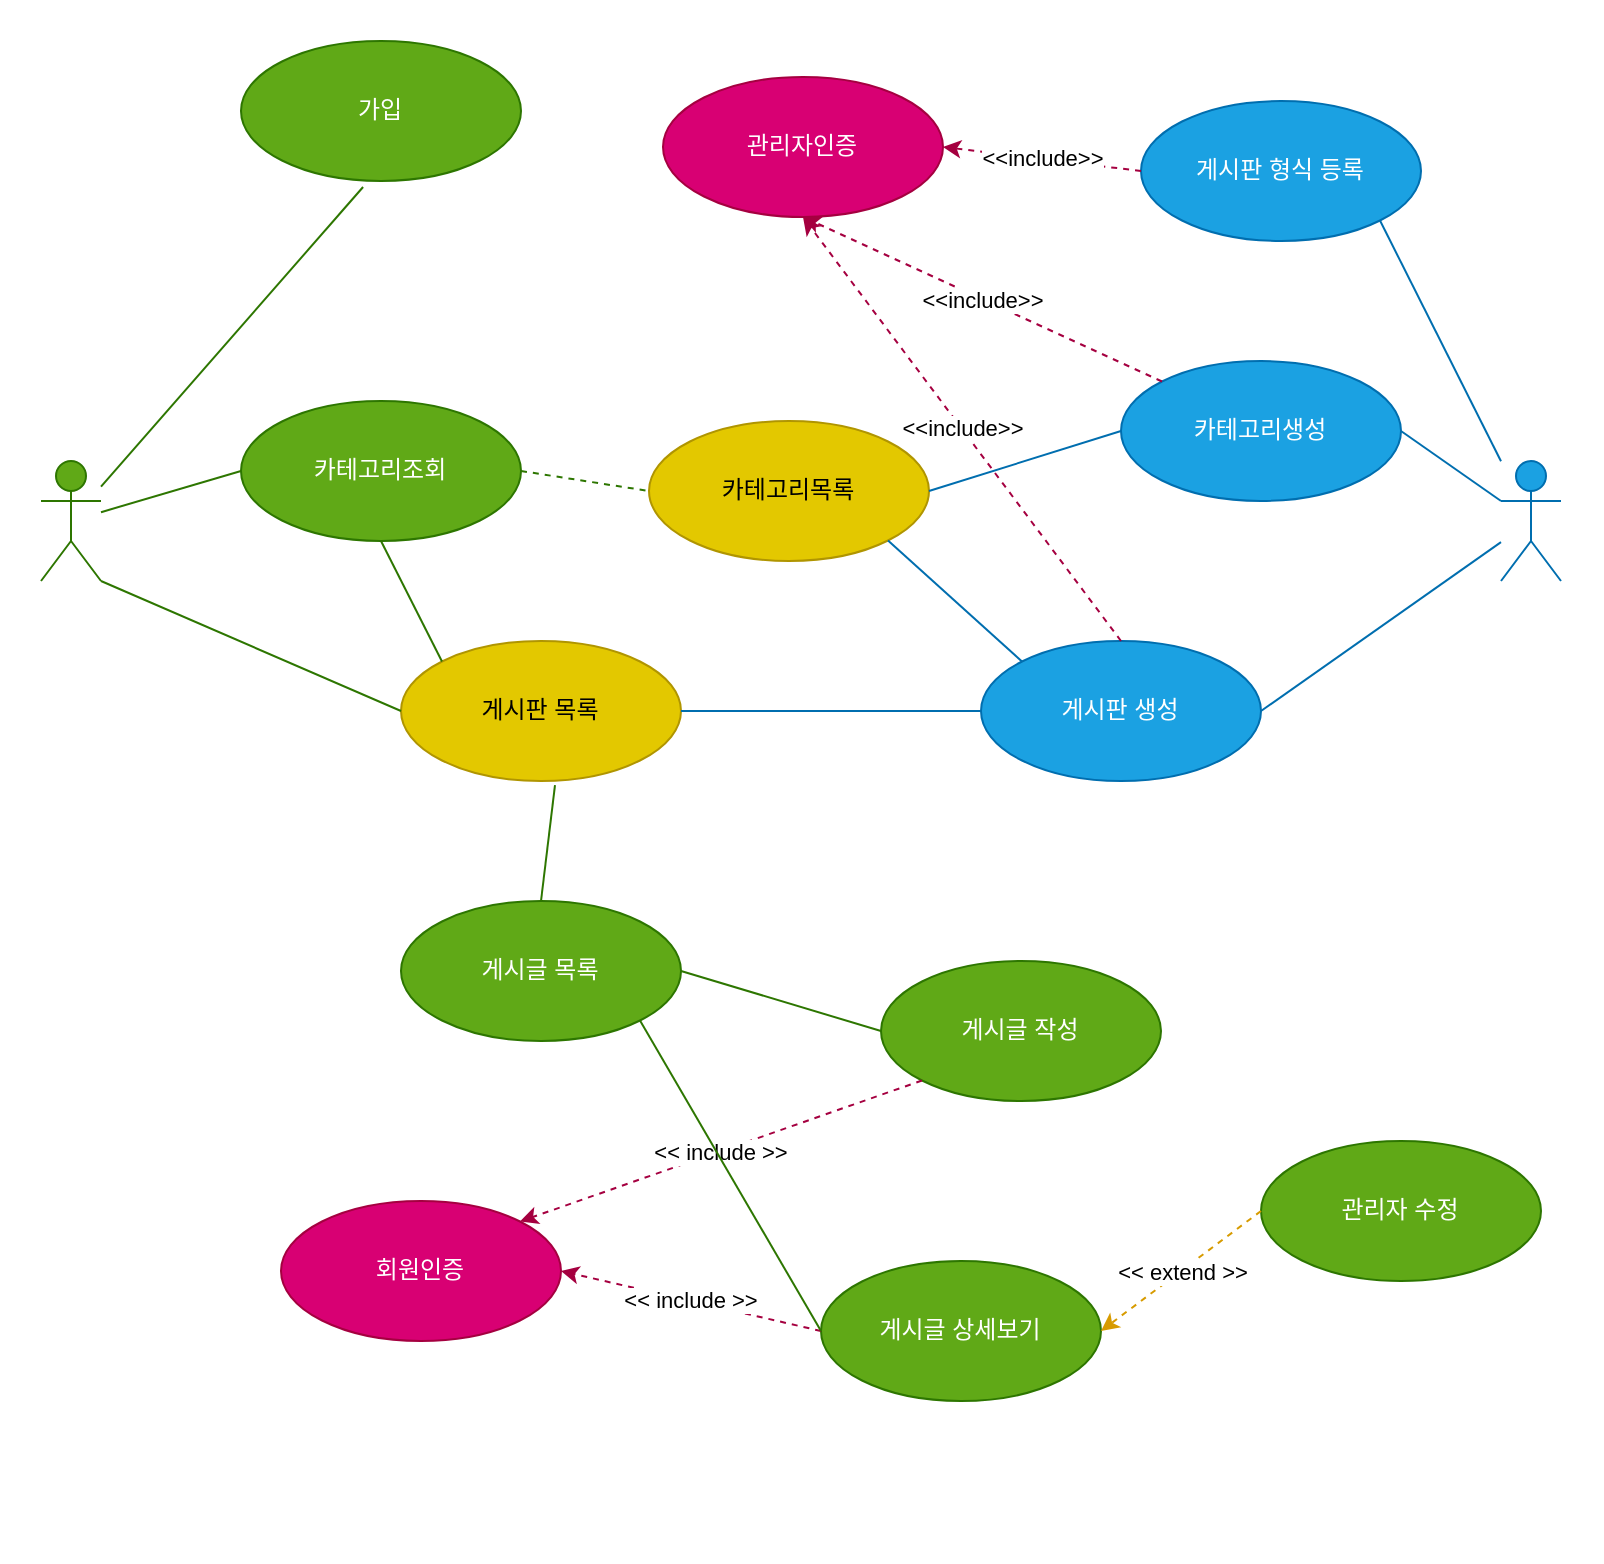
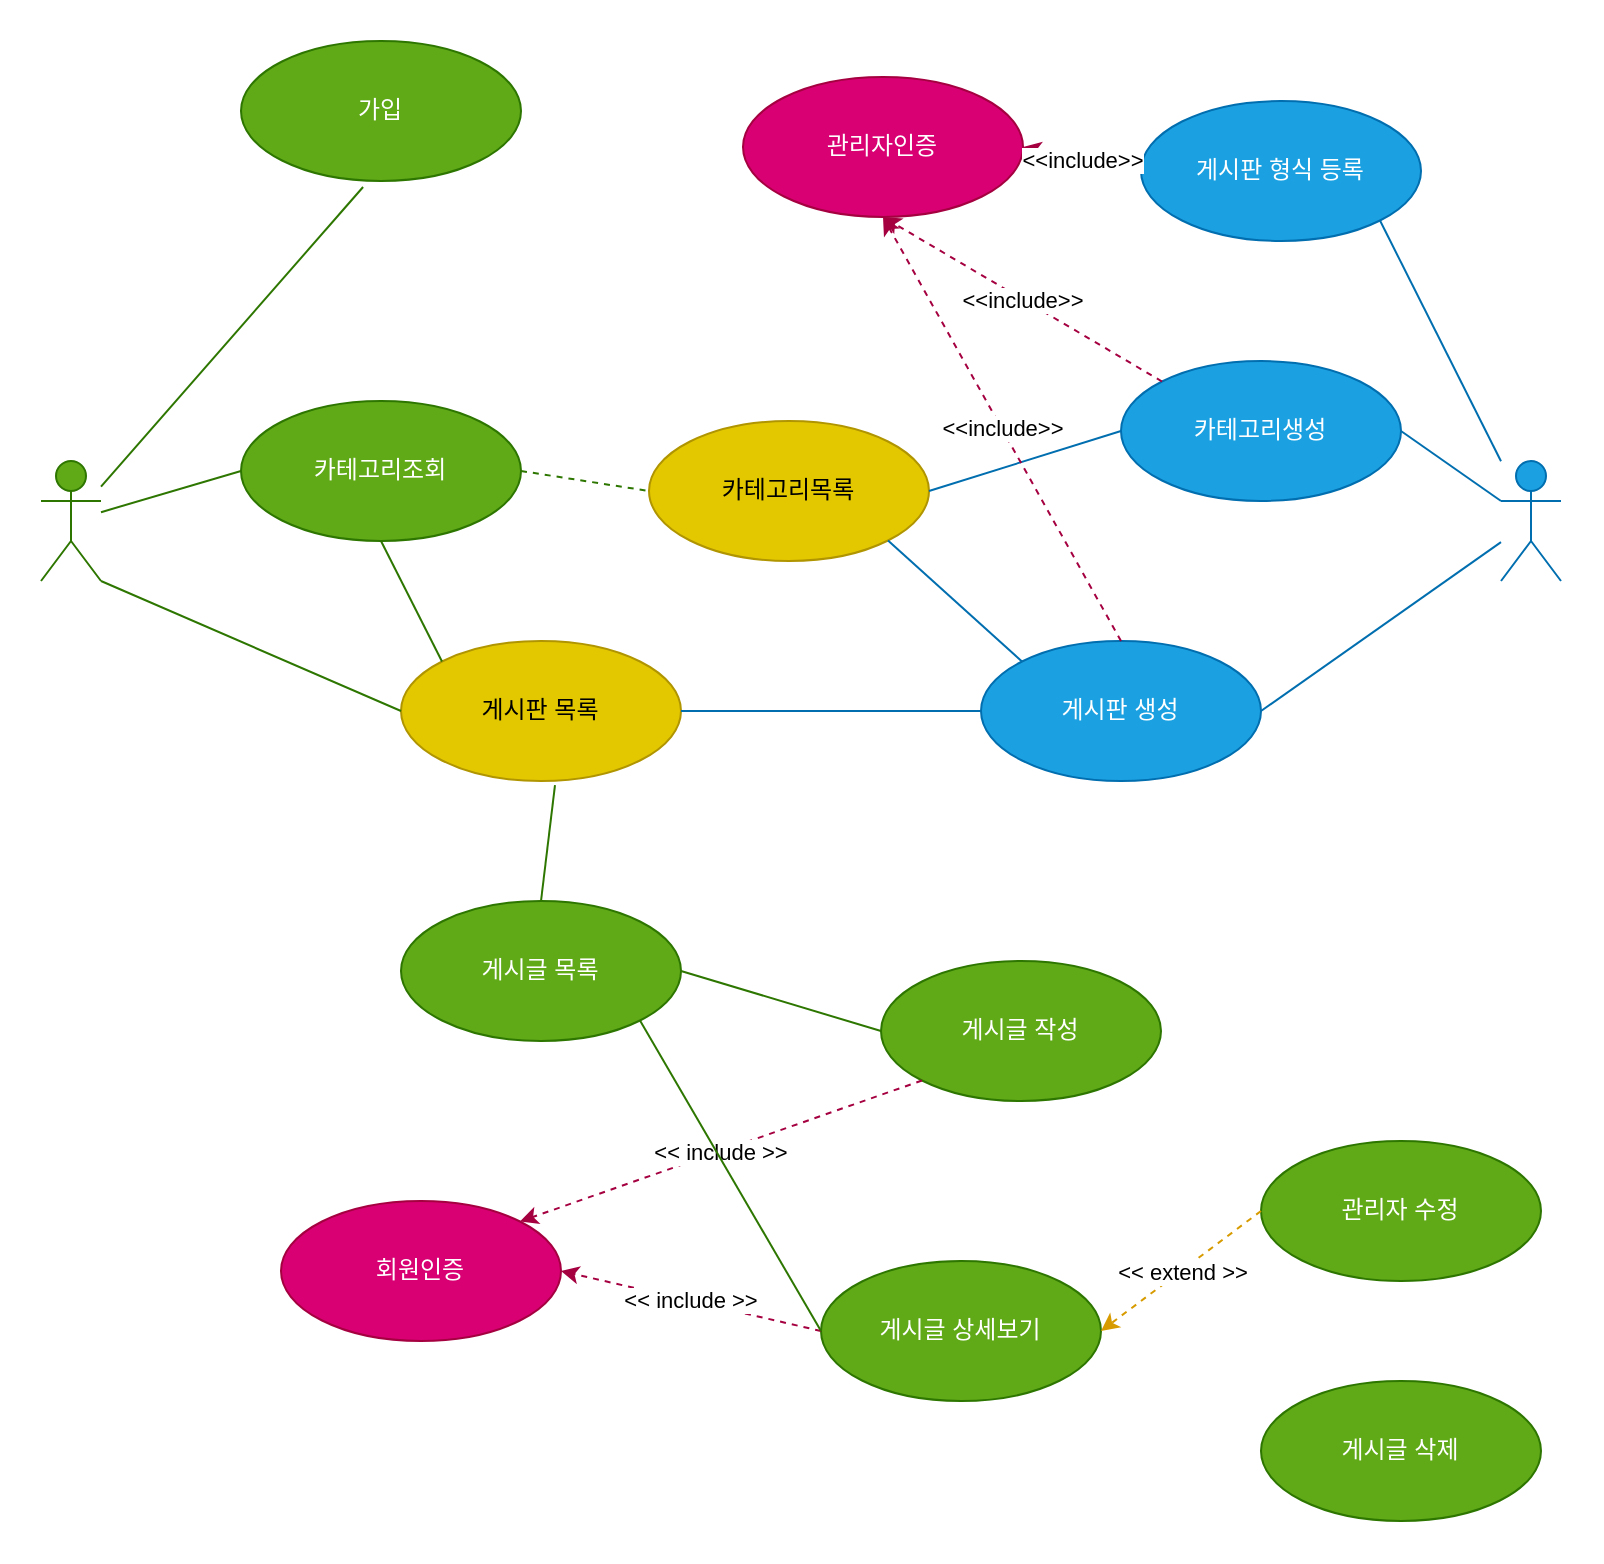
- <mxCell id="6" value="관리자인증" style="ellipse;whiteSpace=wrap;html=1;fillColor=#d80073;fontColor=#ffffff;strokeColor=#A50040;" parent="1" vertex="1"><mxGeometry x="331" y="38" width="140" height="70" as="geometry" /></mxCell>
+ <mxCell id="6" value="관리자인증" style="ellipse;whiteSpace=wrap;html=1;fillColor=#d80073;fontColor=#ffffff;strokeColor=#A50040;" parent="1" vertex="1"><mxGeometry x="371" y="38" width="140" height="70" as="geometry" /></mxCell>
+ <mxCell id="25" value="게시글 삭제" style="ellipse;whiteSpace=wrap;html=1;fillColor=#60a917;fontColor=#ffffff;strokeColor=#2D7600;" parent="1" vertex="1"><mxGeometry x="630" y="690" width="140" height="70" as="geometry" /></mxCell>
